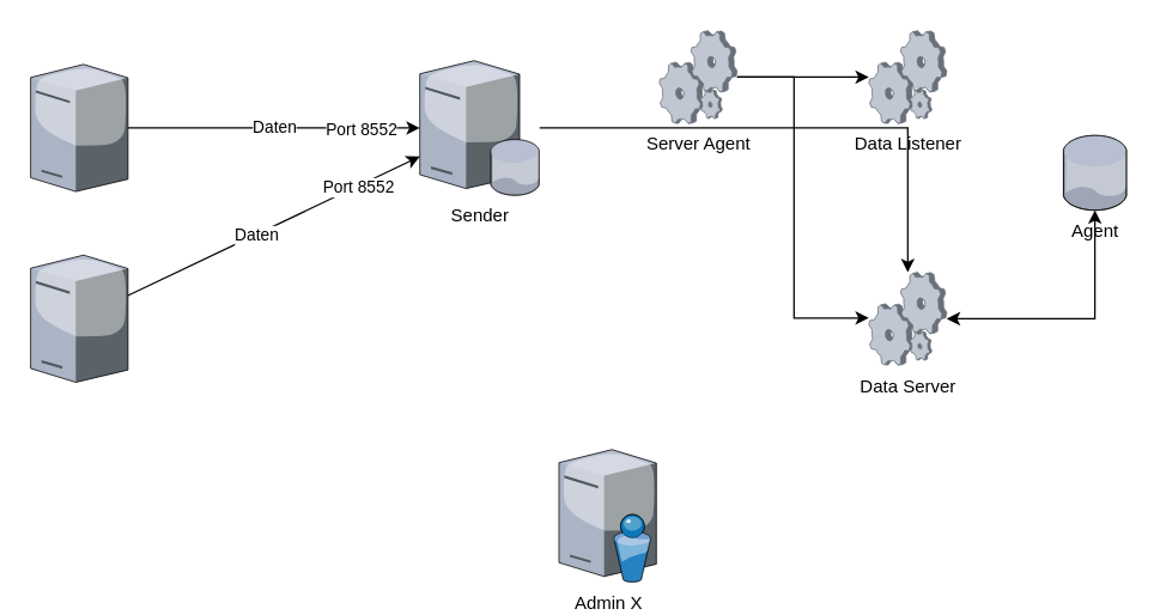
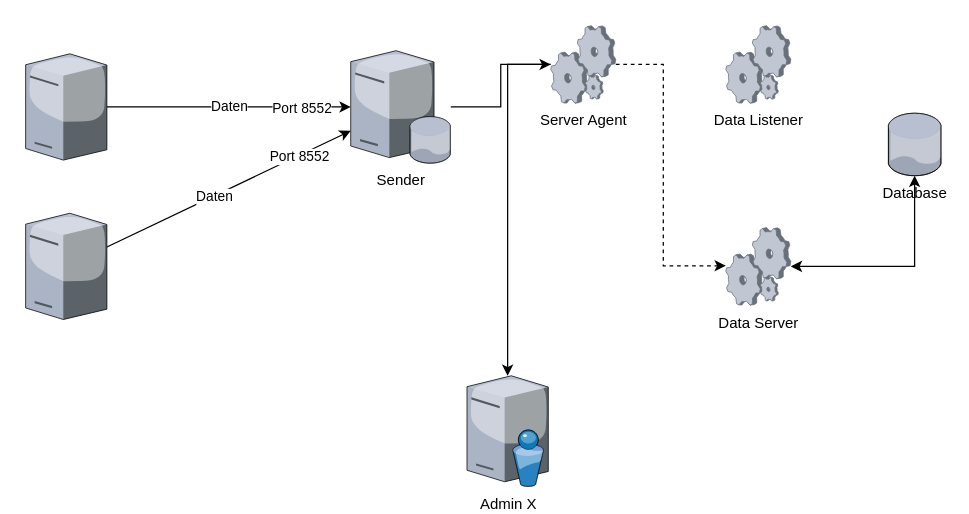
- <mxCell id="9" style="edgeStyle=orthogonalEdgeStyle;rounded=0;orthogonalLoop=1;jettySize=auto;html=1;" edge="1" parent="1" source="11" target="13"><mxGeometry relative="1" as="geometry" /></mxCell>
+ <mxCell id="9" style="edgeStyle=orthogonalEdgeStyle;rounded=0;orthogonalLoop=1;jettySize=auto;html=1;" edge="1" parent="1" source="11" target="16"><mxGeometry relative="1" as="geometry" /></mxCell>
- <mxCell id="2" style="edgeStyle=orthogonalEdgeStyle;rounded=0;orthogonalLoop=1;jettySize=auto;html=1;" edge="1" parent="1" source="3" target="18"><mxGeometry relative="1" as="geometry" /></mxCell>
+ <mxCell id="2" style="edgeStyle=orthogonalEdgeStyle;rounded=0;orthogonalLoop=1;jettySize=auto;html=1;" edge="1" parent="1" source="3" target="11"><mxGeometry relative="1" as="geometry" /></mxCell>
- <mxCell id="10" style="edgeStyle=orthogonalEdgeStyle;rounded=0;orthogonalLoop=1;jettySize=auto;html=1;startArrow=none;startFill=0;" edge="1" parent="1" source="11" target="18"><mxGeometry relative="1" as="geometry"><Array as="points"><mxPoint x="530" y="51" /><mxPoint x="530" y="212" /></Array></mxGeometry></mxCell>
+ <mxCell id="10" style="edgeStyle=orthogonalEdgeStyle;rounded=0;orthogonalLoop=1;jettySize=auto;html=1;startArrow=none;startFill=0;dashed=1;" edge="1" parent="1" source="11" target="18"><mxGeometry relative="1" as="geometry"><Array as="points"><mxPoint x="530" y="51" /><mxPoint x="530" y="212" /></Array></mxGeometry></mxCell>
- <mxCell id="12" value="Agent" style="verticalLabelPosition=bottom;sketch=0;aspect=fixed;html=1;verticalAlign=top;strokeColor=none;align=center;outlineConnect=0;shape=mxgraph.citrix.database;" vertex="1" parent="1"><mxGeometry x="710" y="90" width="42.5" height="50" as="geometry" /></mxCell>
+ <mxCell id="12" value="Database" style="verticalLabelPosition=bottom;sketch=0;aspect=fixed;html=1;verticalAlign=top;strokeColor=none;align=center;outlineConnect=0;shape=mxgraph.citrix.database;" vertex="1" parent="1"><mxGeometry x="710" y="90" width="42.5" height="50" as="geometry" /></mxCell>
